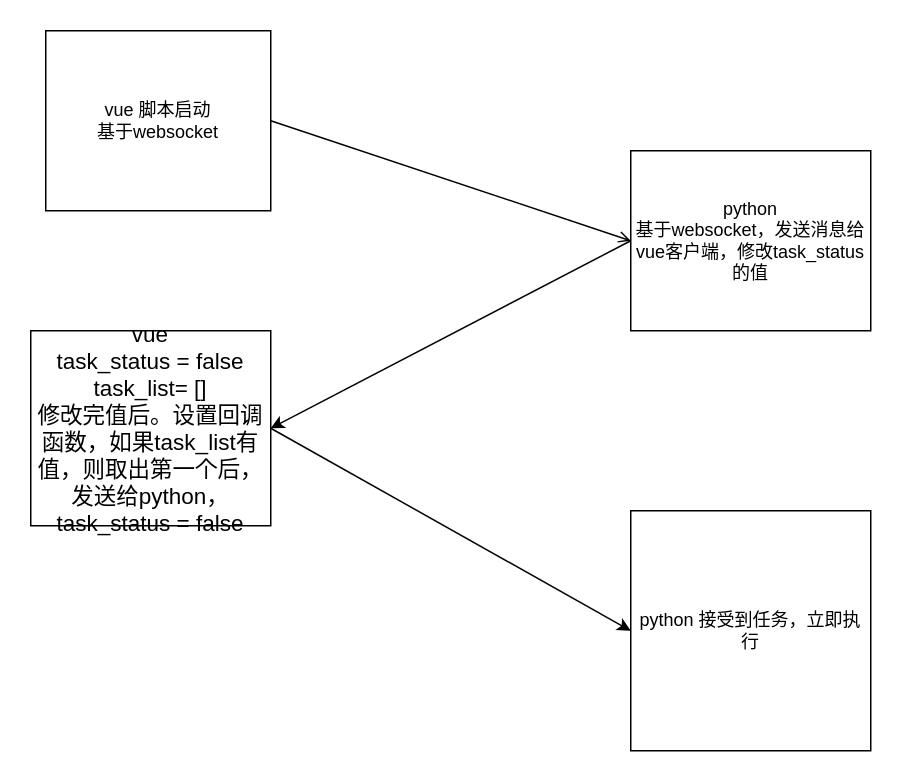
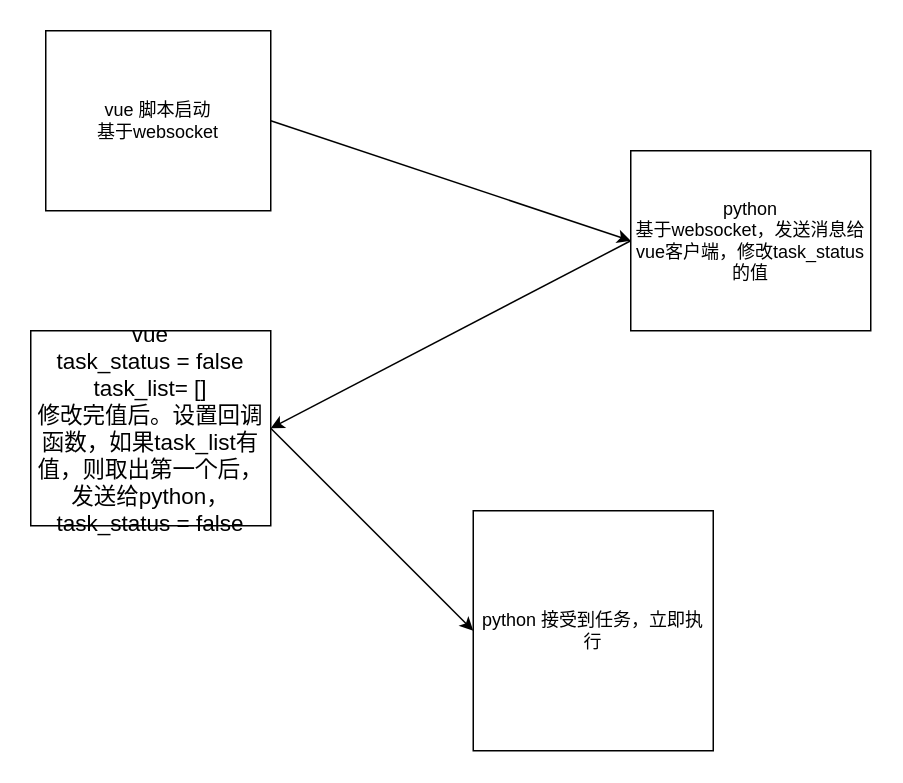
- <mxCell id="5" value="" style="endArrow=open;html=1;fontSize=12;exitX=1;exitY=0.5;exitDx=0;exitDy=0;entryX=0;entryY=0.5;entryDx=0;entryDy=0;" edge="1" parent="1" source="4" target="3"><mxGeometry width="50" height="50" relative="1" as="geometry"><mxPoint x="430" y="370" as="sourcePoint" /><mxPoint x="480" y="320" as="targetPoint" /></mxGeometry></mxCell>
+ <mxCell id="5" value="" style="endArrow=classic;html=1;fontSize=12;exitX=1;exitY=0.5;exitDx=0;exitDy=0;entryX=0;entryY=0.5;entryDx=0;entryDy=0;" edge="1" parent="1" source="4" target="3"><mxGeometry width="50" height="50" relative="1" as="geometry"><mxPoint x="430" y="370" as="sourcePoint" /><mxPoint x="480" y="320" as="targetPoint" /></mxGeometry></mxCell>
- <mxCell id="7" value="python 接受到任务，立即执行" style="whiteSpace=wrap;html=1;aspect=fixed;fontSize=12;" vertex="1" parent="1"><mxGeometry x="420" y="340" width="160" height="160" as="geometry" /></mxCell>
+ <mxCell id="7" value="python 接受到任务，立即执行" style="whiteSpace=wrap;html=1;aspect=fixed;fontSize=12;" vertex="1" parent="1"><mxGeometry x="315" y="340" width="160" height="160" as="geometry" /></mxCell>
